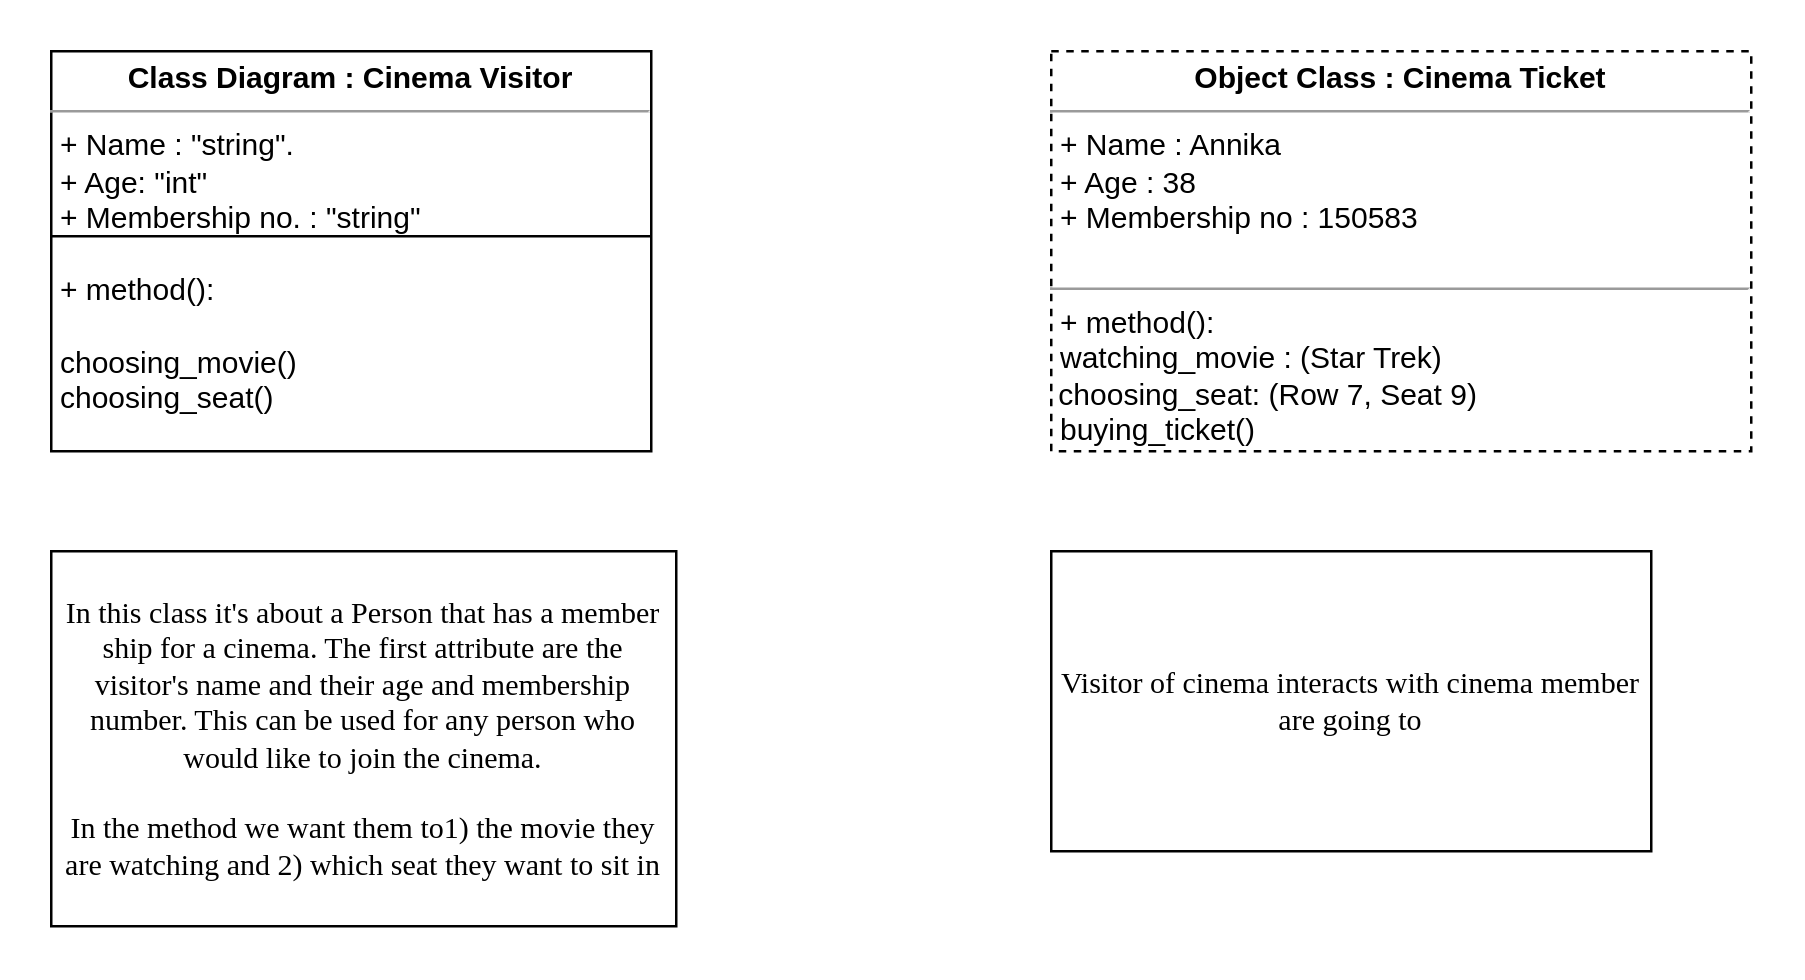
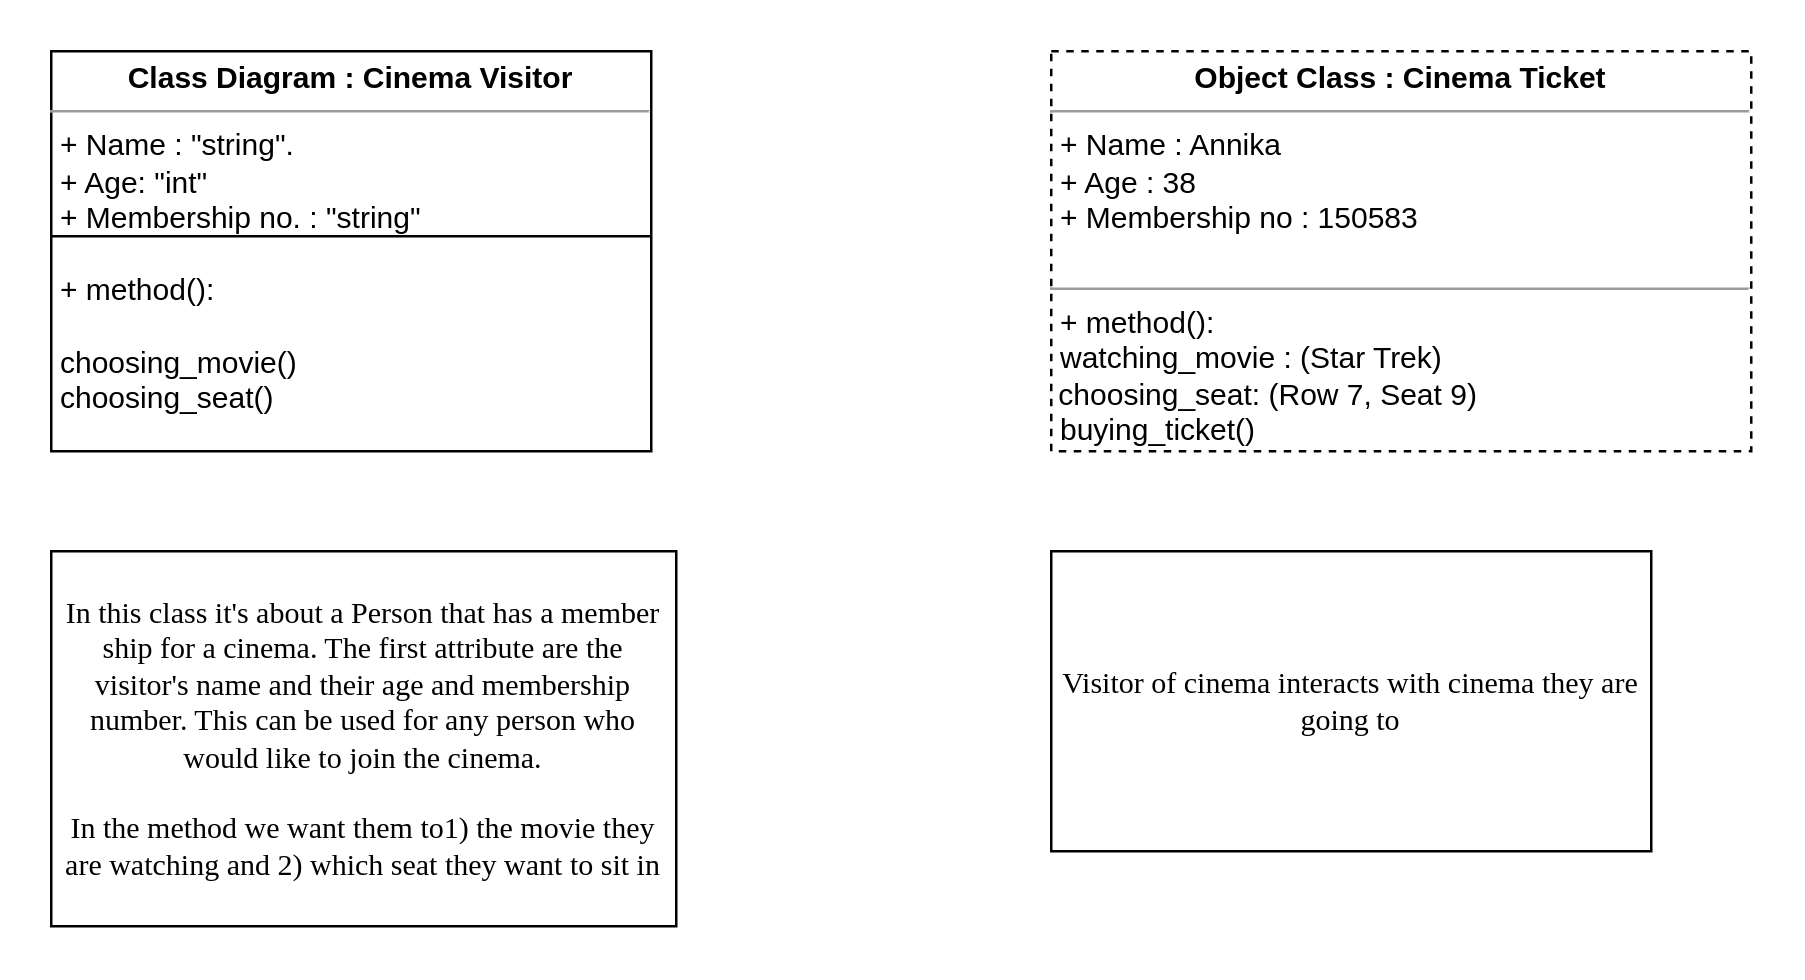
- <mxCell id="6" value="Visitor of cinema interacts with cinema member are going to" style="whiteSpace=wrap;html=1;fontFamily=Comic Sans MS;" parent="1" vertex="1"><mxGeometry x="420" y="220" width="240" height="120" as="geometry" /></mxCell>
+ <mxCell id="6" value="Visitor of cinema interacts with cinema they are going to" style="whiteSpace=wrap;html=1;fontFamily=Comic Sans MS;" parent="1" vertex="1"><mxGeometry x="420" y="220" width="240" height="120" as="geometry" /></mxCell>
